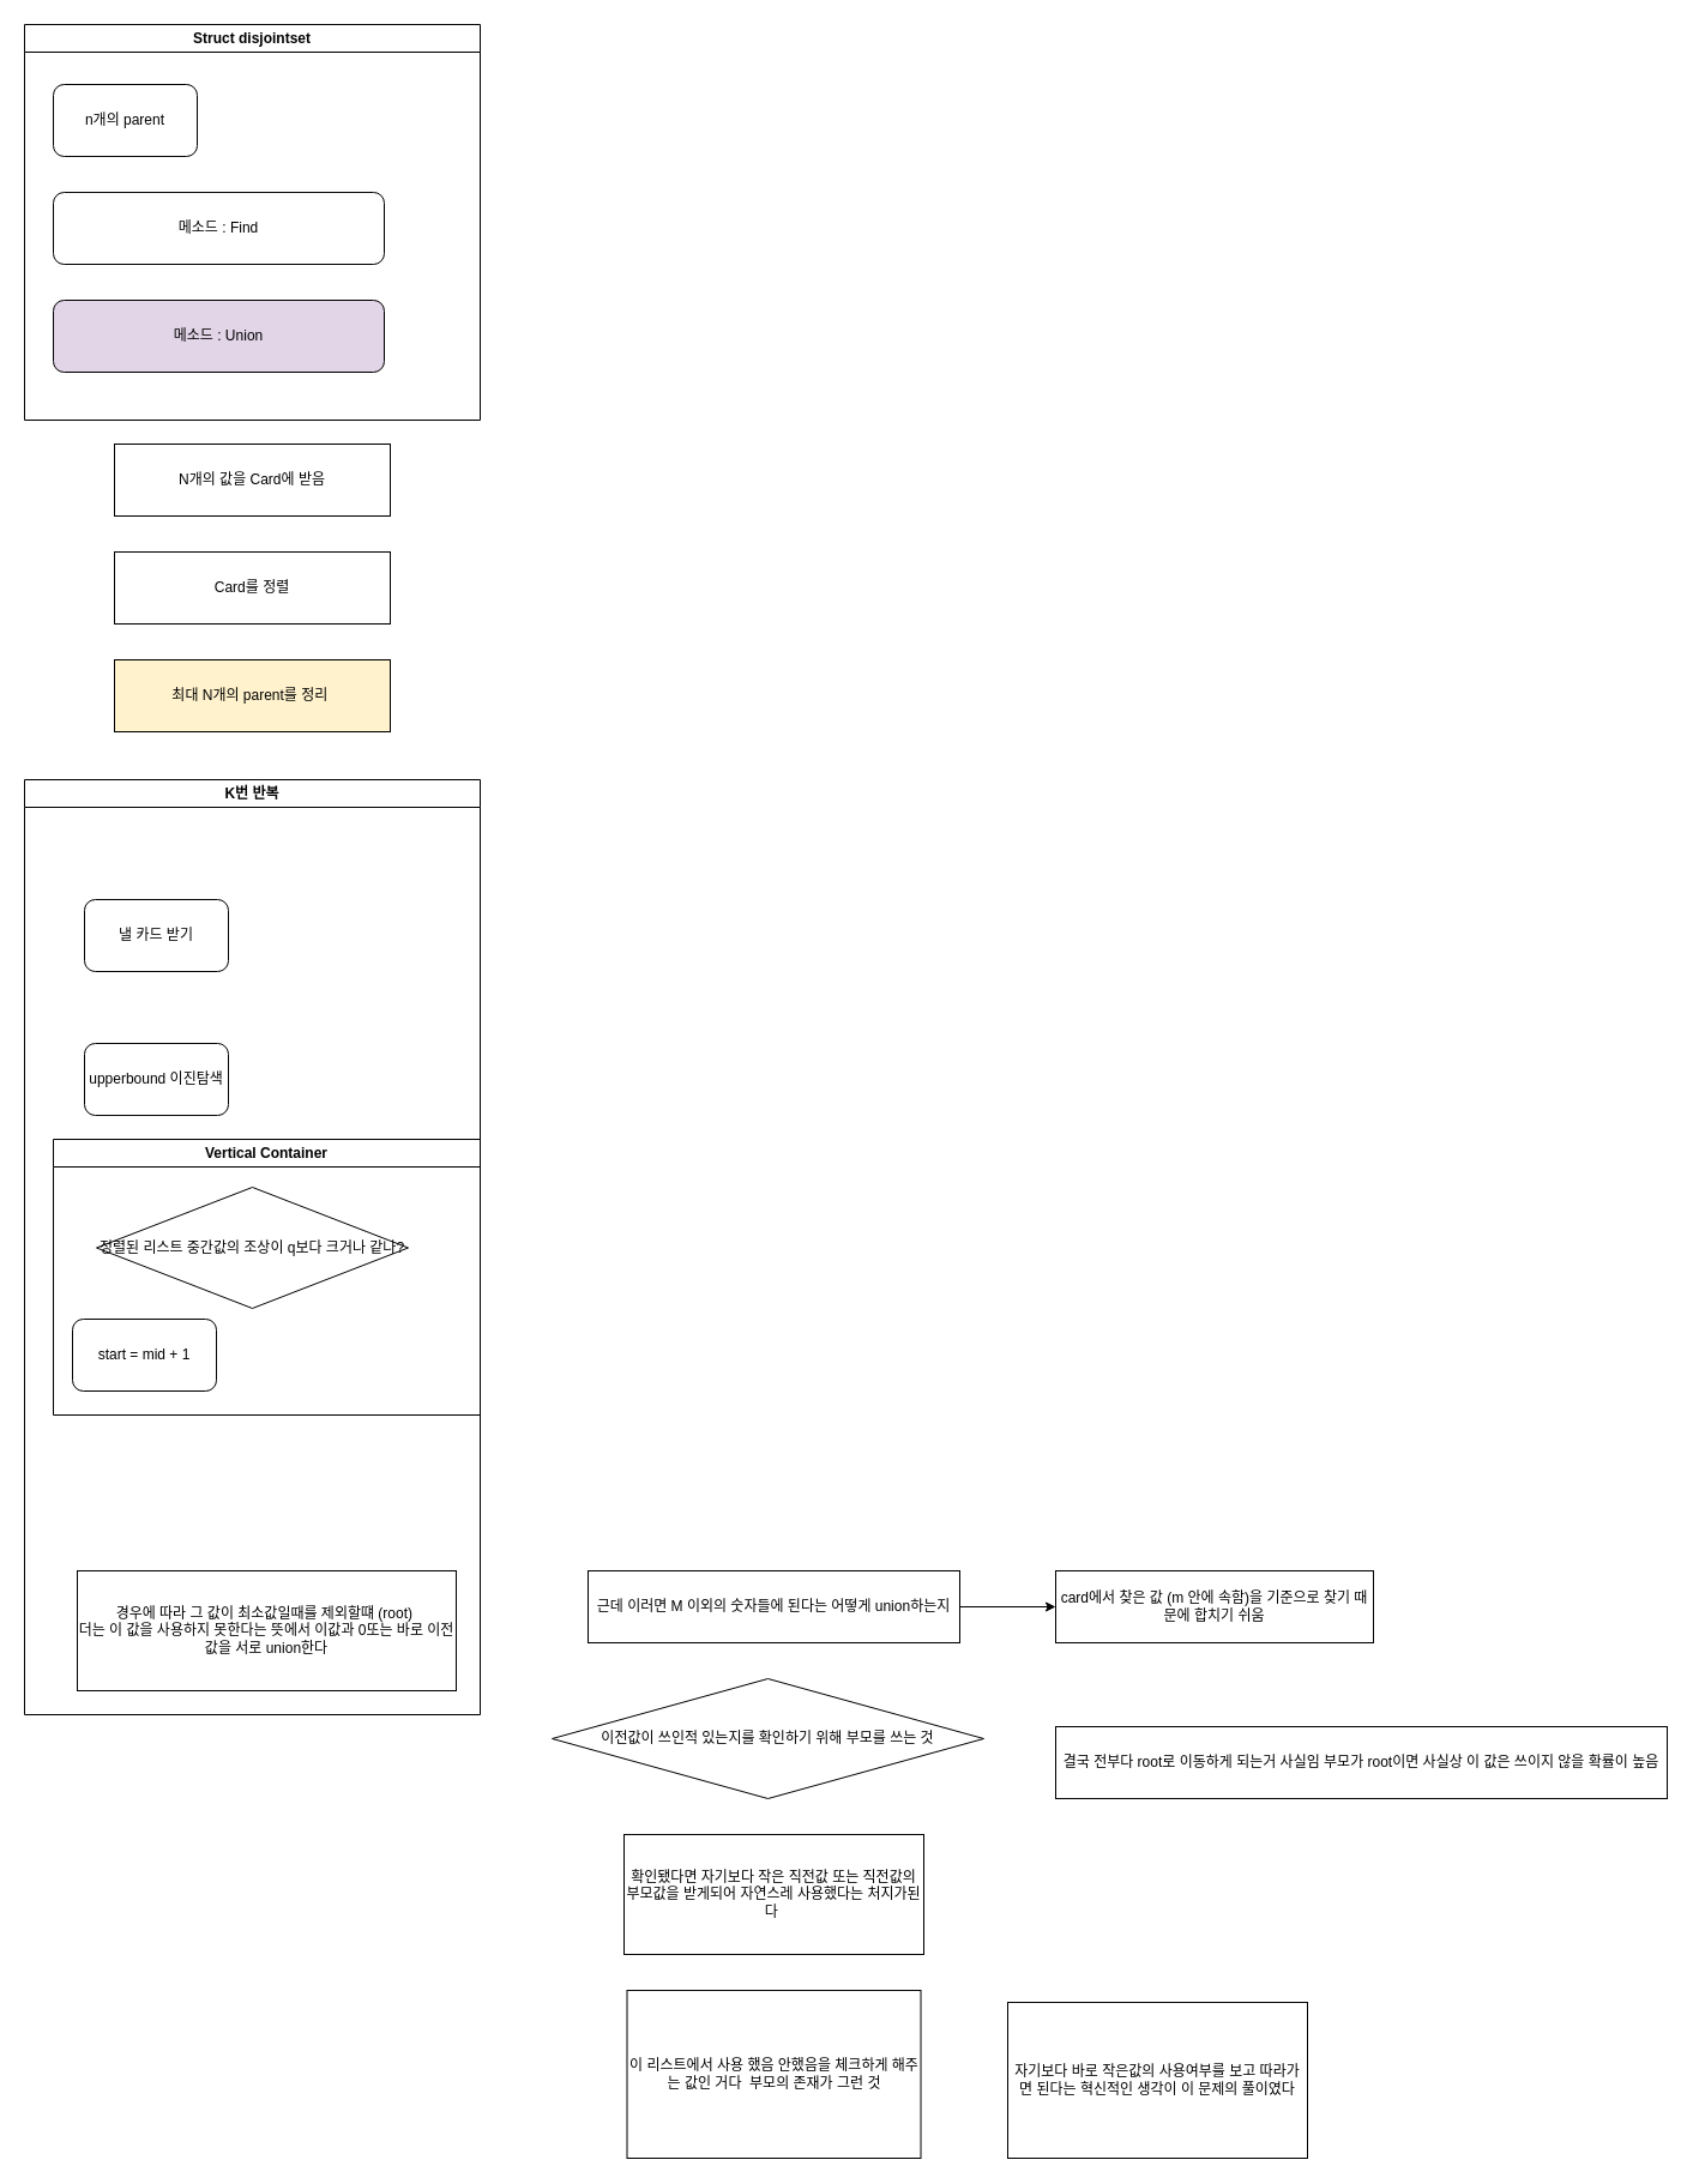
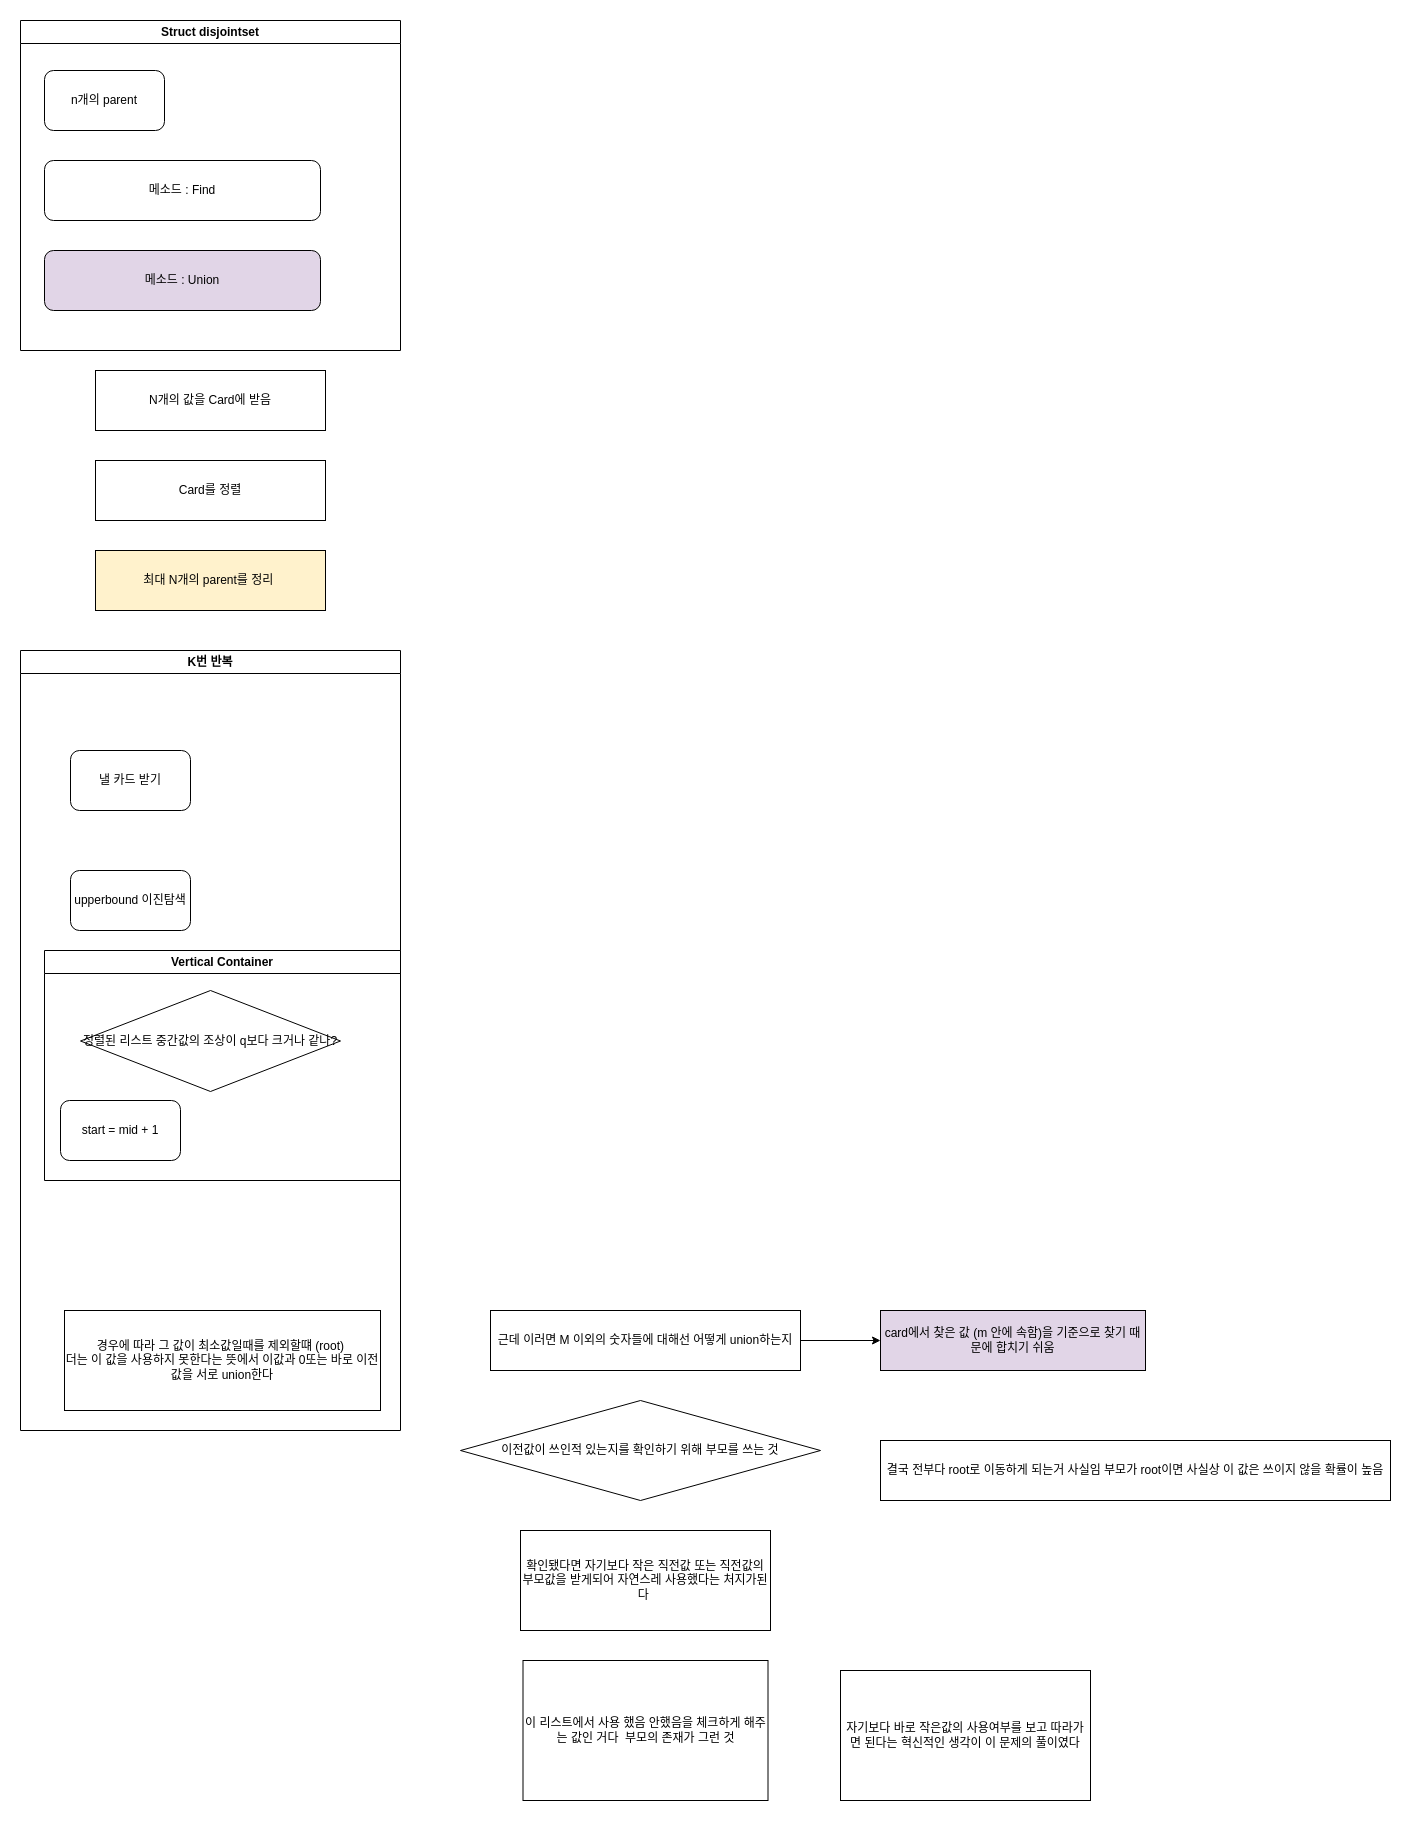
- <mxCell id="17" value="근데 이러면 M 이외의 숫자들에 된다는 어떻게 union하는지" style="rounded=0;whiteSpace=wrap;html=1;" vertex="1" parent="1"><mxGeometry x="490" y="1310" width="310" height="60" as="geometry" /></mxCell>
+ <mxCell id="17" value="근데 이러면 M 이외의 숫자들에 대해선 어떻게 union하는지" style="rounded=0;whiteSpace=wrap;html=1;" vertex="1" parent="1"><mxGeometry x="490" y="1310" width="310" height="60" as="geometry" /></mxCell>
- <mxCell id="18" value="card에서 찾은 값 (m 안에 속함)을 기준으로 찾기 때문에 합치기 쉬움" style="whiteSpace=wrap;html=1;rounded=0;" vertex="1" parent="1"><mxGeometry x="880" y="1310" width="265" height="60" as="geometry" /></mxCell>
+ <mxCell id="18" value="card에서 찾은 값 (m 안에 속함)을 기준으로 찾기 때문에 합치기 쉬움" style="whiteSpace=wrap;html=1;rounded=0;fillColor=#e1d5e7;" vertex="1" parent="1"><mxGeometry x="880" y="1310" width="265" height="60" as="geometry" /></mxCell>
